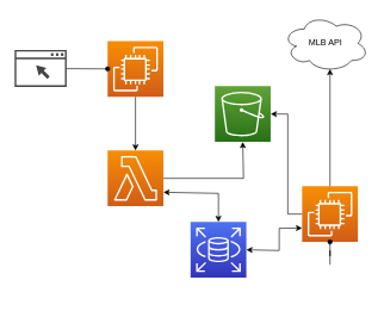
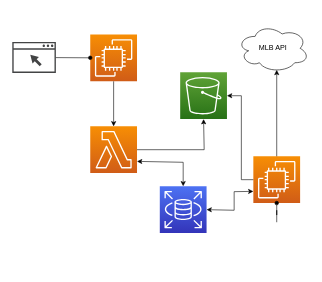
- <mxCell id="11" value="MLB API" style="ellipse;shape=cloud;whiteSpace=wrap;html=1;" vertex="1" parent="1"><mxGeometry x="395" y="20" width="120" height="80" as="geometry" /></mxCell>
+ <mxCell id="11" value="MLB API" style="ellipse;shape=cloud;whiteSpace=wrap;html=1;" vertex="1" parent="1"><mxGeometry x="395" y="40" width="120" height="80" as="geometry" /></mxCell>
